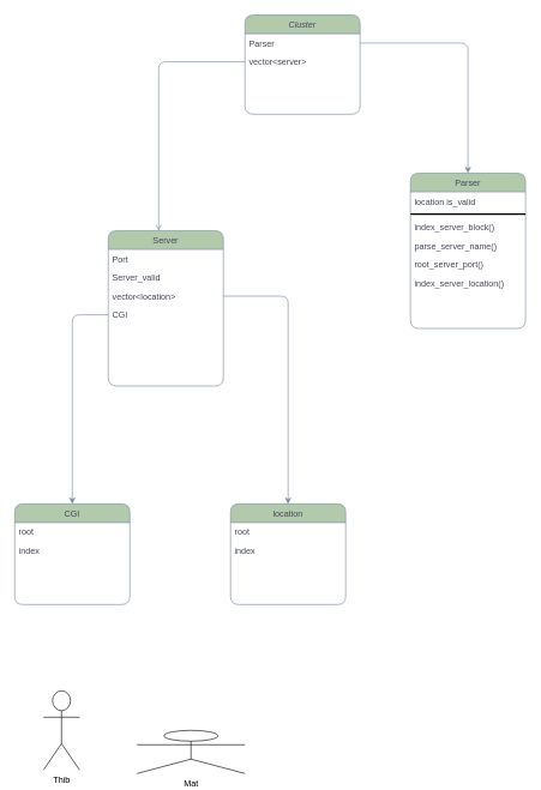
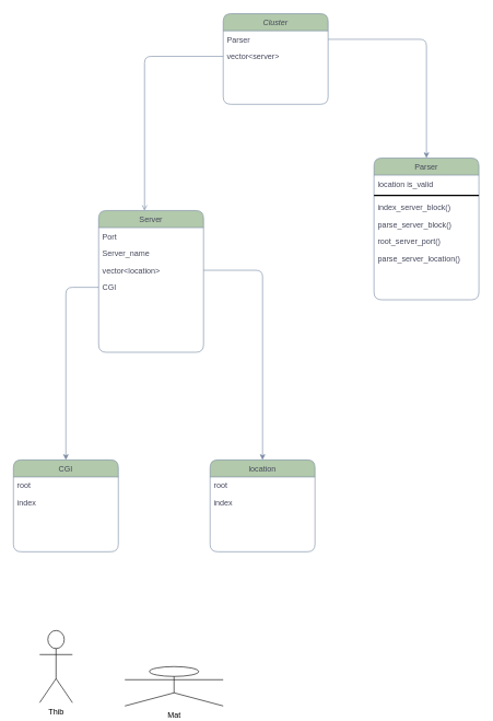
- <mxCell id="19" value="parse_server_name()" style="text;align=left;verticalAlign=top;spacingLeft=4;spacingRight=4;overflow=hidden;rotatable=0;points=[[0,0.5],[1,0.5]];portConstraint=eastwest;fontColor=#46495D;rounded=1;" parent="15" vertex="1"><mxGeometry y="88" width="160" height="26" as="geometry" /></mxCell>
+ <mxCell id="19" value="parse_server_block()" style="text;align=left;verticalAlign=top;spacingLeft=4;spacingRight=4;overflow=hidden;rotatable=0;points=[[0,0.5],[1,0.5]];portConstraint=eastwest;fontColor=#46495D;rounded=1;" parent="15" vertex="1"><mxGeometry y="88" width="160" height="26" as="geometry" /></mxCell>
- <mxCell id="10" value="Server_valid" style="text;align=left;verticalAlign=top;spacingLeft=4;spacingRight=4;overflow=hidden;rotatable=0;points=[[0,0.5],[1,0.5]];portConstraint=eastwest;fontColor=#46495D;rounded=1;" parent="8" vertex="1"><mxGeometry y="52" width="160" height="26" as="geometry" /></mxCell>
+ <mxCell id="10" value="Server_name" style="text;align=left;verticalAlign=top;spacingLeft=4;spacingRight=4;overflow=hidden;rotatable=0;points=[[0,0.5],[1,0.5]];portConstraint=eastwest;fontColor=#46495D;rounded=1;" parent="8" vertex="1"><mxGeometry y="52" width="160" height="26" as="geometry" /></mxCell>
- <mxCell id="21" value="index_server_location()" style="text;align=left;verticalAlign=top;spacingLeft=4;spacingRight=4;overflow=hidden;rotatable=0;points=[[0,0.5],[1,0.5]];portConstraint=eastwest;fontColor=#46495D;rounded=1;" parent="15" vertex="1"><mxGeometry y="140" width="160" height="26" as="geometry" /></mxCell>
+ <mxCell id="21" value="parse_server_location()" style="text;align=left;verticalAlign=top;spacingLeft=4;spacingRight=4;overflow=hidden;rotatable=0;points=[[0,0.5],[1,0.5]];portConstraint=eastwest;fontColor=#46495D;rounded=1;" parent="15" vertex="1"><mxGeometry y="140" width="160" height="26" as="geometry" /></mxCell>
